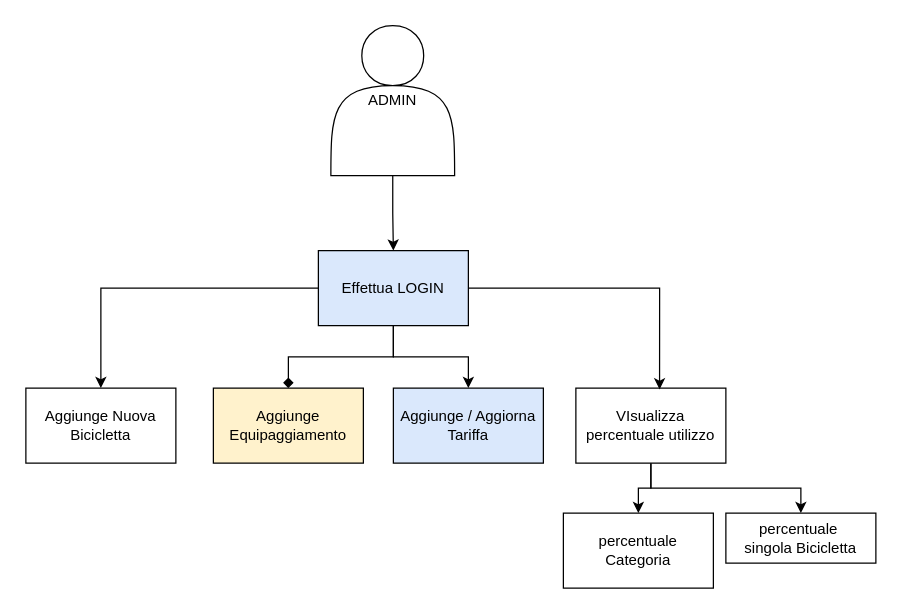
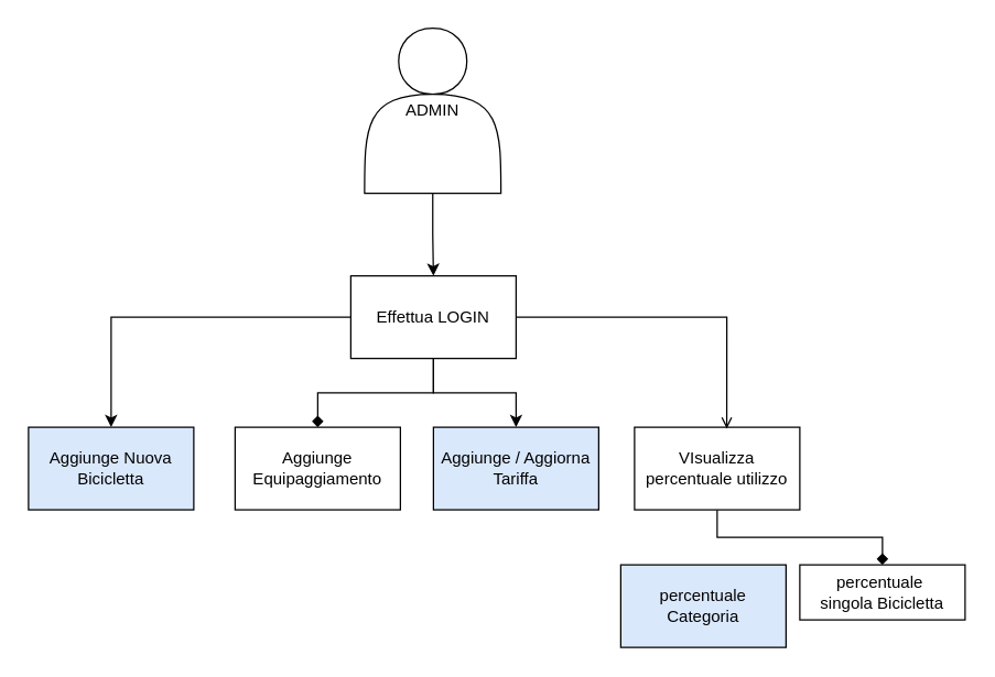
- <mxCell id="7" value="Effettua LOGIN" style="rounded=0;whiteSpace=wrap;html=1;fillColor=#dae8fc;" vertex="1" parent="1"><mxGeometry x="254" y="200" width="120" height="60" as="geometry" /></mxCell>
+ <mxCell id="7" value="Effettua LOGIN" style="rounded=0;whiteSpace=wrap;html=1;" vertex="1" parent="1"><mxGeometry x="254" y="200" width="120" height="60" as="geometry" /></mxCell>
- <mxCell id="14" style="edgeStyle=orthogonalEdgeStyle;rounded=0;orthogonalLoop=1;jettySize=auto;html=1;entryX=0.558;entryY=0.017;entryDx=0;entryDy=0;entryPerimeter=0;" edge="1" parent="1" source="7" target="13"><mxGeometry relative="1" as="geometry" /></mxCell>
+ <mxCell id="14" style="edgeStyle=orthogonalEdgeStyle;rounded=0;orthogonalLoop=1;jettySize=auto;html=1;entryX=0.558;entryY=0.017;entryDx=0;entryDy=0;entryPerimeter=0;endArrow=open;" edge="1" parent="1" source="7" target="13"><mxGeometry relative="1" as="geometry" /></mxCell>
- <mxCell id="8" value="Aggiunge Nuova Bicicletta" style="rounded=0;whiteSpace=wrap;html=1;" vertex="1" parent="1"><mxGeometry x="20" y="310" width="120" height="60" as="geometry" /></mxCell>
+ <mxCell id="8" value="Aggiunge Nuova Bicicletta" style="rounded=0;whiteSpace=wrap;html=1;fillColor=#dae8fc;" vertex="1" parent="1"><mxGeometry x="20" y="310" width="120" height="60" as="geometry" /></mxCell>
- <mxCell id="9" value="Aggiunge Equipaggiamento" style="rounded=0;whiteSpace=wrap;html=1;fillColor=#fff2cc;" vertex="1" parent="1"><mxGeometry x="170" y="310" width="120" height="60" as="geometry" /></mxCell>
+ <mxCell id="9" value="Aggiunge Equipaggiamento" style="rounded=0;whiteSpace=wrap;html=1;" vertex="1" parent="1"><mxGeometry x="170" y="310" width="120" height="60" as="geometry" /></mxCell>
- <mxCell id="11" style="edgeStyle=orthogonalEdgeStyle;rounded=0;orthogonalLoop=1;jettySize=auto;html=1;" edge="1" parent="1" source="13" target="16"><mxGeometry relative="1" as="geometry" /></mxCell>
- <mxCell id="12" style="edgeStyle=orthogonalEdgeStyle;rounded=0;orthogonalLoop=1;jettySize=auto;html=1;entryX=0.5;entryY=0;entryDx=0;entryDy=0;" edge="1" parent="1" source="13" target="15"><mxGeometry relative="1" as="geometry" /></mxCell>
+ <mxCell id="12" style="edgeStyle=orthogonalEdgeStyle;rounded=0;orthogonalLoop=1;jettySize=auto;html=1;entryX=0.5;entryY=0;entryDx=0;entryDy=0;endArrow=diamond;" edge="1" parent="1" source="13" target="15"><mxGeometry relative="1" as="geometry" /></mxCell>
- <mxCell id="16" value="percentuale Categoria" style="rounded=0;whiteSpace=wrap;html=1;" vertex="1" parent="1"><mxGeometry x="450" y="410" width="120" height="60" as="geometry" /></mxCell>
+ <mxCell id="16" value="percentuale Categoria" style="rounded=0;whiteSpace=wrap;html=1;fillColor=#dae8fc;" vertex="1" parent="1"><mxGeometry x="450" y="410" width="120" height="60" as="geometry" /></mxCell>
